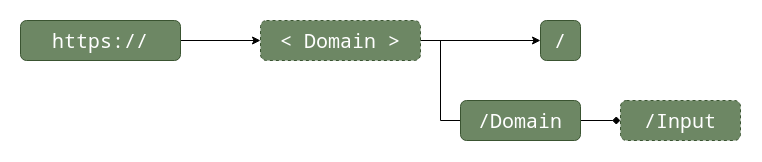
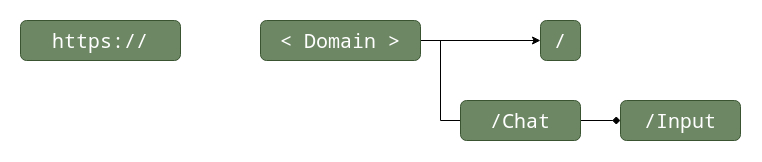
- <mxCell id="2" style="edgeStyle=orthogonalEdgeStyle;rounded=0;orthogonalLoop=1;jettySize=auto;html=1;entryX=0;entryY=0.5;entryDx=0;entryDy=0;" edge="1" parent="1" source="3" target="6"><mxGeometry relative="1" as="geometry" /></mxCell>
- <mxCell id="6" value="&amp;lt; Domain &amp;gt;" style="rounded=1;whiteSpace=wrap;html=1;fillColor=#6d8764;fontColor=#ffffff;strokeColor=#3A5431;fontSize=20;fontStyle=0;fontFamily=Noto Mono;fontSource=https%3A%2F%2Ffonts.googleapis.com%2Fcss%3Ffamily%3DNoto%2BMono;dashed=1;" vertex="1" parent="1"><mxGeometry x="260" y="20" width="160" height="40" as="geometry" /></mxCell>
+ <mxCell id="6" value="&amp;lt; Domain &amp;gt;" style="rounded=1;whiteSpace=wrap;html=1;fillColor=#6d8764;fontColor=#ffffff;strokeColor=#3A5431;fontSize=20;fontStyle=0;fontFamily=Noto Mono;fontSource=https%3A%2F%2Ffonts.googleapis.com%2Fcss%3Ffamily%3DNoto%2BMono;" vertex="1" parent="1"><mxGeometry x="260" y="20" width="160" height="40" as="geometry" /></mxCell>
- <mxCell id="9" value="/Domain" style="rounded=1;whiteSpace=wrap;html=1;fillColor=#6d8764;fontColor=#ffffff;strokeColor=#3A5431;fontSize=20;fontStyle=0;fontFamily=Noto Mono;fontSource=https%3A%2F%2Ffonts.googleapis.com%2Fcss%3Ffamily%3DNoto%2BMono;" vertex="1" parent="1"><mxGeometry x="460" y="100" width="120" height="40" as="geometry" /></mxCell>
+ <mxCell id="9" value="/Chat" style="rounded=1;whiteSpace=wrap;html=1;fillColor=#6d8764;fontColor=#ffffff;strokeColor=#3A5431;fontSize=20;fontStyle=0;fontFamily=Noto Mono;fontSource=https%3A%2F%2Ffonts.googleapis.com%2Fcss%3Ffamily%3DNoto%2BMono;" vertex="1" parent="1"><mxGeometry x="460" y="100" width="120" height="40" as="geometry" /></mxCell>
- <mxCell id="10" value="/Input" style="rounded=1;whiteSpace=wrap;html=1;fillColor=#6d8764;fontColor=#ffffff;strokeColor=#3A5431;fontSize=20;fontStyle=0;fontFamily=Noto Mono;fontSource=https%3A%2F%2Ffonts.googleapis.com%2Fcss%3Ffamily%3DNoto%2BMono;dashed=1;" vertex="1" parent="1"><mxGeometry x="620" y="100" width="120" height="40" as="geometry" /></mxCell>
+ <mxCell id="10" value="/Input" style="rounded=1;whiteSpace=wrap;html=1;fillColor=#6d8764;fontColor=#ffffff;strokeColor=#3A5431;fontSize=20;fontStyle=0;fontFamily=Noto Mono;fontSource=https%3A%2F%2Ffonts.googleapis.com%2Fcss%3Ffamily%3DNoto%2BMono;" vertex="1" parent="1"><mxGeometry x="620" y="100" width="120" height="40" as="geometry" /></mxCell>
